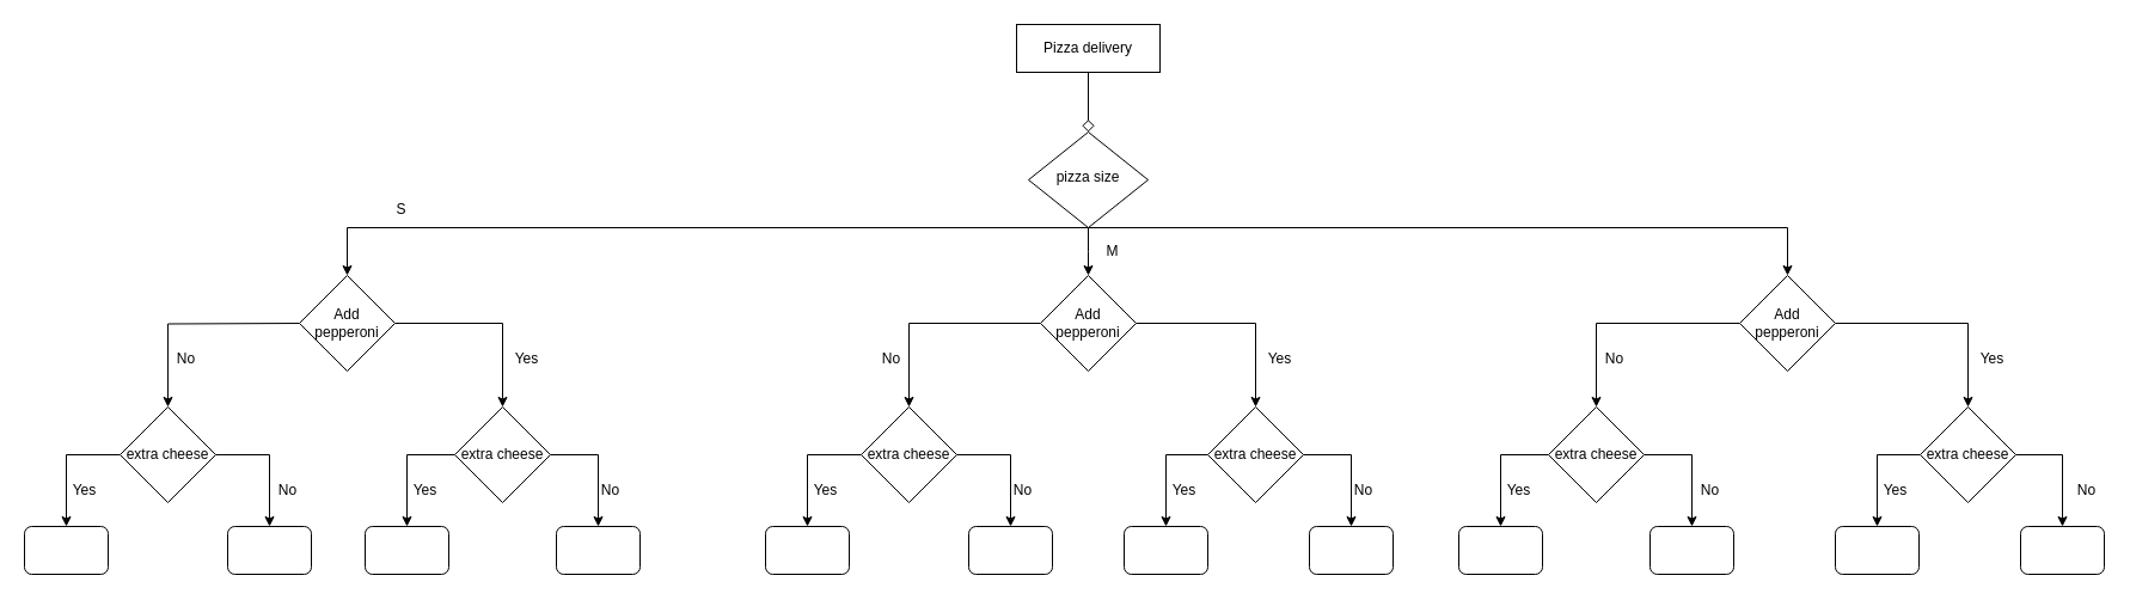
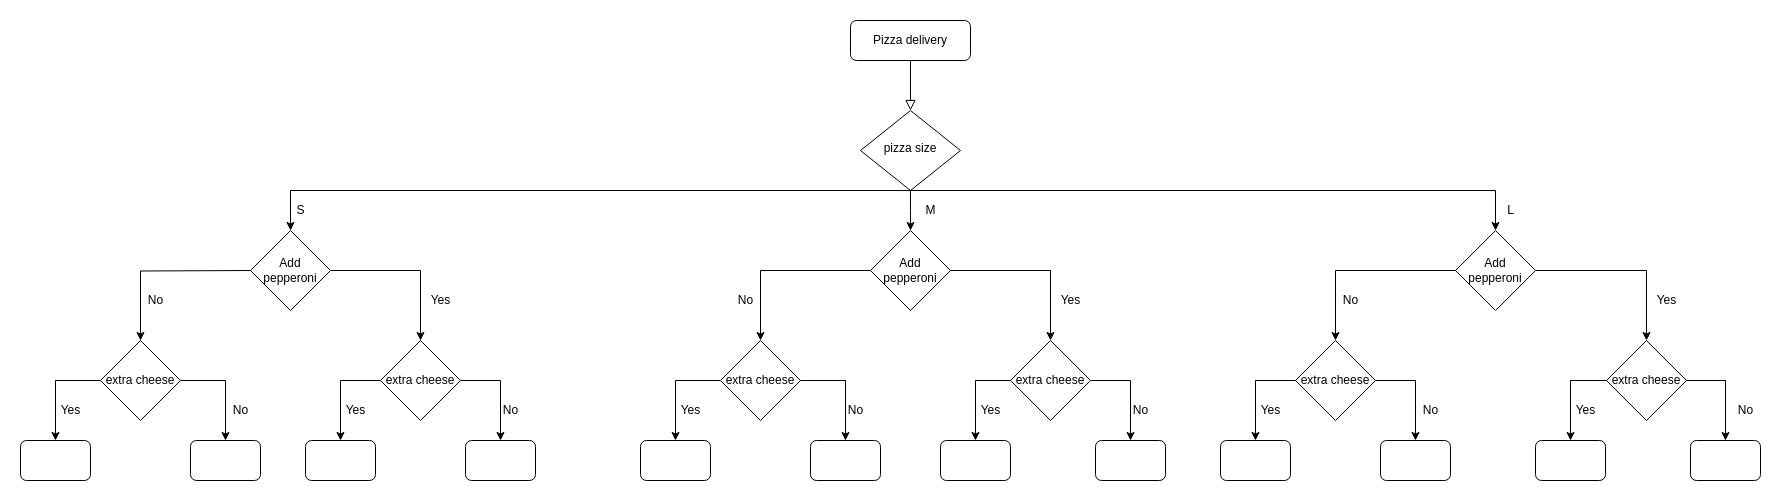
- <mxCell id="3" value="Pizza delivery" style="whiteSpace=wrap;html=1;fontSize=12;glass=0;strokeWidth=1;shadow=0;rounded=0;" parent="1" vertex="1"><mxGeometry x="850" y="20" width="120" height="40" as="geometry" /></mxCell>
+ <mxCell id="3" value="Pizza delivery" style="rounded=1;whiteSpace=wrap;html=1;fontSize=12;glass=0;strokeWidth=1;shadow=0;" parent="1" vertex="1"><mxGeometry x="850" y="20" width="120" height="40" as="geometry" /></mxCell>
- <mxCell id="2" value="" style="rounded=0;html=1;jettySize=auto;orthogonalLoop=1;fontSize=11;endArrow=diamond;endFill=0;endSize=8;strokeWidth=1;shadow=0;labelBackgroundColor=none;edgeStyle=orthogonalEdgeStyle;" parent="1" source="3" target="7" edge="1"><mxGeometry relative="1" as="geometry" /></mxCell>
+ <mxCell id="2" value="" style="rounded=0;html=1;jettySize=auto;orthogonalLoop=1;fontSize=11;endArrow=block;endFill=0;endSize=8;strokeWidth=1;shadow=0;labelBackgroundColor=none;edgeStyle=orthogonalEdgeStyle;" parent="1" source="3" target="7" edge="1"><mxGeometry relative="1" as="geometry" /></mxCell>
- <mxCell id="8" value="S" style="text;html=1;align=center;verticalAlign=middle;resizable=0;points=[];autosize=1;" vertex="1" parent="1"><mxGeometry x="325" y="165" width="20" height="20" as="geometry" /></mxCell>
+ <mxCell id="8" value="S" style="text;html=1;align=center;verticalAlign=middle;resizable=0;points=[];autosize=1;" vertex="1" parent="1"><mxGeometry x="290" y="200" width="20" height="20" as="geometry" /></mxCell>
+ <mxCell id="10" value="L" style="text;html=1;align=center;verticalAlign=middle;resizable=0;points=[];autosize=1;" vertex="1" parent="1"><mxGeometry x="1500" y="200" width="20" height="20" as="geometry" /></mxCell>
